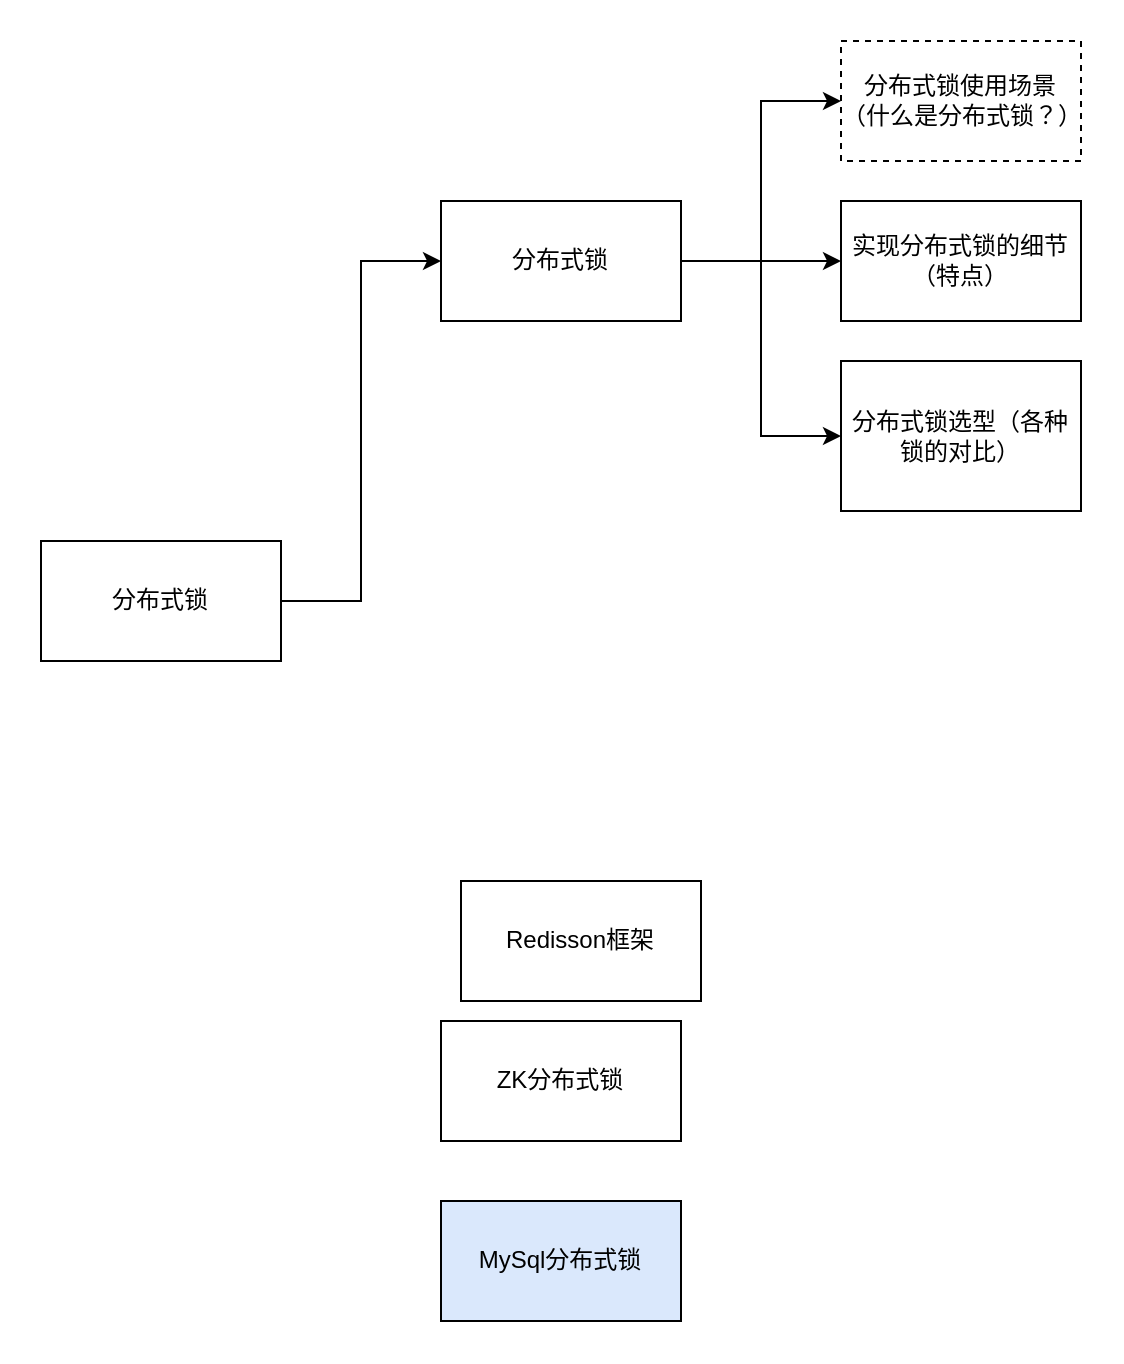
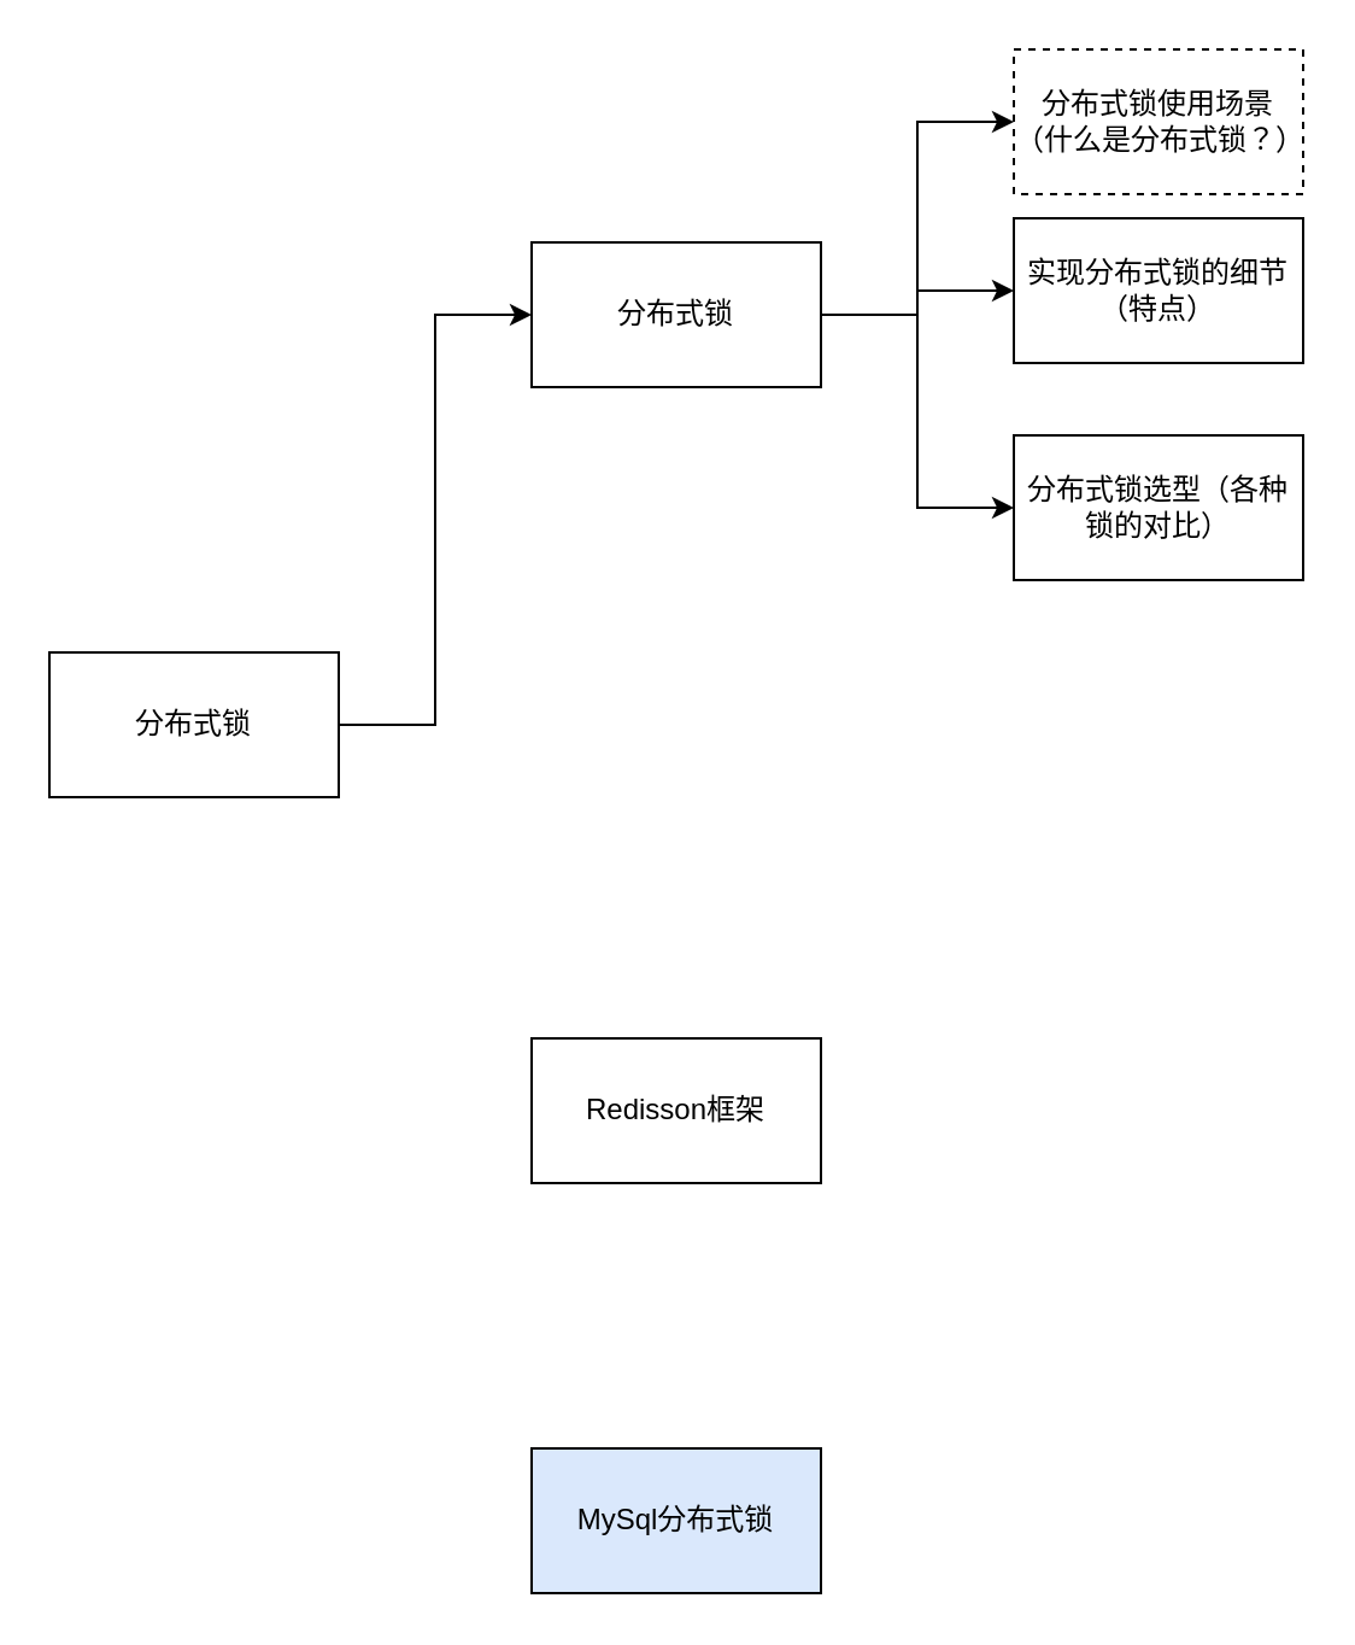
- <mxCell id="12" value="实现分布式锁的细节（特点）" style="rounded=0;whiteSpace=wrap;html=1;" vertex="1" parent="1"><mxGeometry x="420" y="100" width="120" height="60" as="geometry" /></mxCell>
+ <mxCell id="12" value="实现分布式锁的细节（特点）" style="rounded=0;whiteSpace=wrap;html=1;" vertex="1" parent="1"><mxGeometry x="420" y="90" width="120" height="60" as="geometry" /></mxCell>
- <mxCell id="13" value="分布式锁选型（各种锁的对比）" style="rounded=0;whiteSpace=wrap;html=1;" vertex="1" parent="1"><mxGeometry x="420" y="180" width="120" height="75" as="geometry" /></mxCell>
+ <mxCell id="13" value="分布式锁选型（各种锁的对比）" style="rounded=0;whiteSpace=wrap;html=1;" vertex="1" parent="1"><mxGeometry x="420" y="180" width="120" height="60" as="geometry" /></mxCell>
- <mxCell id="8" value="Redisson框架" style="rounded=0;whiteSpace=wrap;html=1;" vertex="1" parent="1"><mxGeometry x="230" y="440" width="120" height="60" as="geometry" /></mxCell>
+ <mxCell id="8" value="Redisson框架" style="rounded=0;whiteSpace=wrap;html=1;" vertex="1" parent="1"><mxGeometry x="220" y="430" width="120" height="60" as="geometry" /></mxCell>
- <mxCell id="9" value="ZK分布式锁" style="rounded=0;whiteSpace=wrap;html=1;" vertex="1" parent="1"><mxGeometry x="220" y="510" width="120" height="60" as="geometry" /></mxCell>
